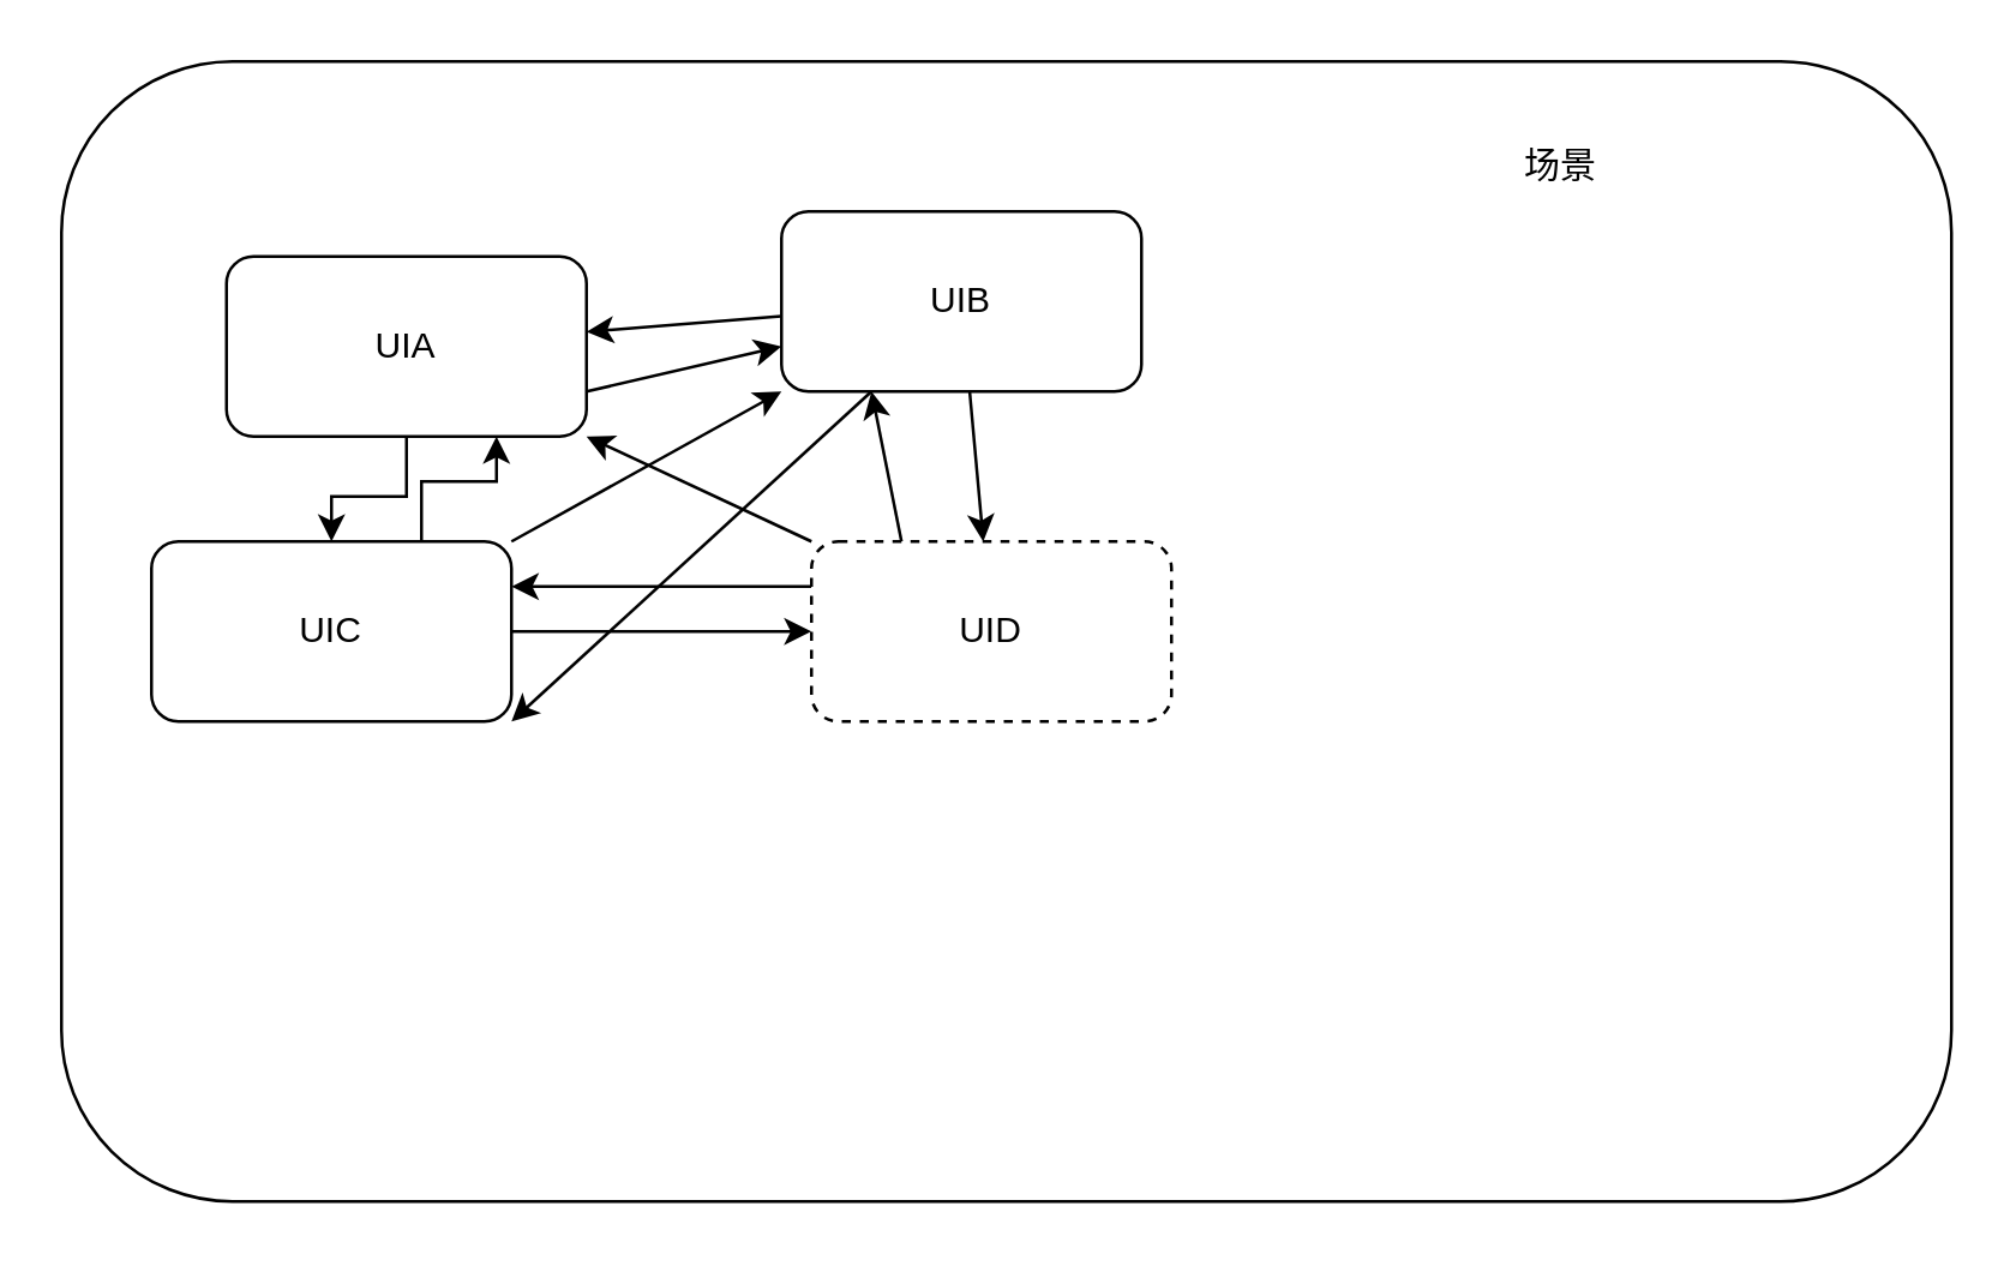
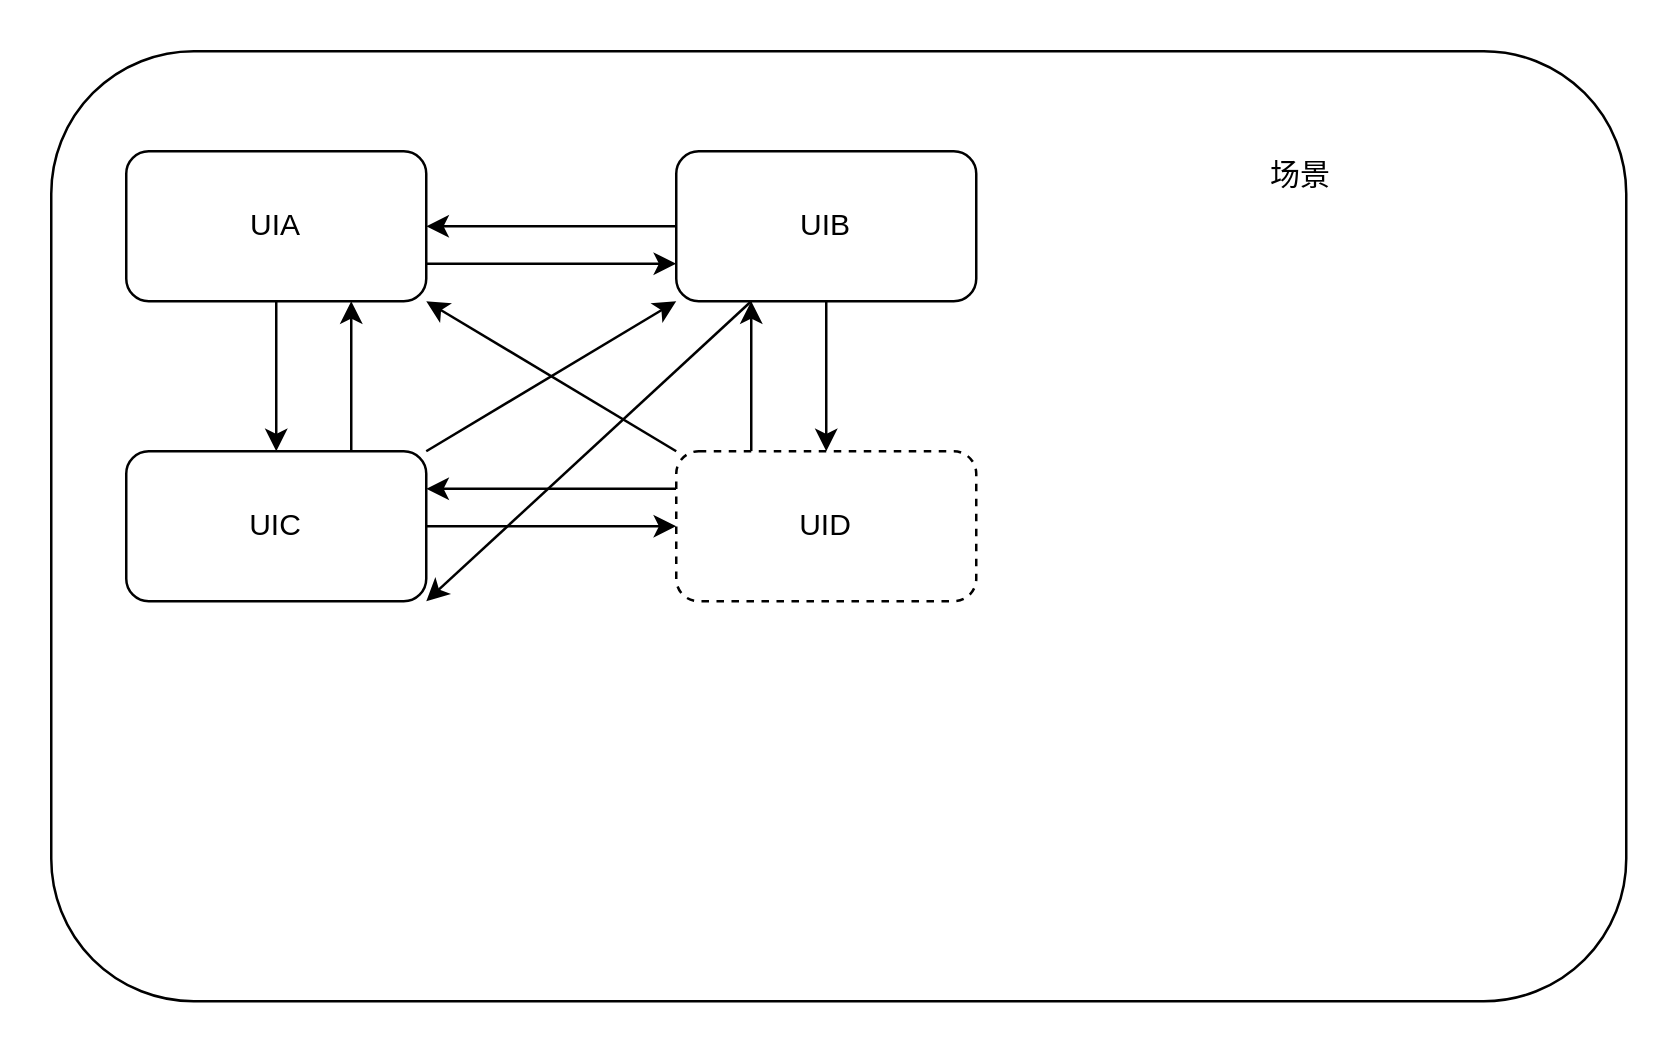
- <mxCell id="18" value="场景" style="text;html=1;strokeColor=none;fillColor=none;align=center;verticalAlign=middle;whiteSpace=wrap;rounded=0;" vertex="1" parent="1"><mxGeometry x="500" y="45" width="40" height="20" as="geometry" /></mxCell>
+ <mxCell id="18" value="场景" style="text;html=1;strokeColor=none;fillColor=none;align=center;verticalAlign=middle;whiteSpace=wrap;rounded=0;" vertex="1" parent="1"><mxGeometry x="500" y="60" width="40" height="20" as="geometry" /></mxCell>
- <mxCell id="9" value="UIB" style="rounded=1;whiteSpace=wrap;html=1;" vertex="1" parent="1"><mxGeometry x="260" y="70" width="120" height="60" as="geometry" /></mxCell>
+ <mxCell id="9" value="UIB" style="rounded=1;whiteSpace=wrap;html=1;" vertex="1" parent="1"><mxGeometry x="270" y="60" width="120" height="60" as="geometry" /></mxCell>
- <mxCell id="5" value="UIA" style="rounded=1;whiteSpace=wrap;html=1;" vertex="1" parent="1"><mxGeometry x="75" y="85" width="120" height="60" as="geometry" /></mxCell>
+ <mxCell id="5" value="UIA" style="rounded=1;whiteSpace=wrap;html=1;" vertex="1" parent="1"><mxGeometry x="50" y="60" width="120" height="60" as="geometry" /></mxCell>
